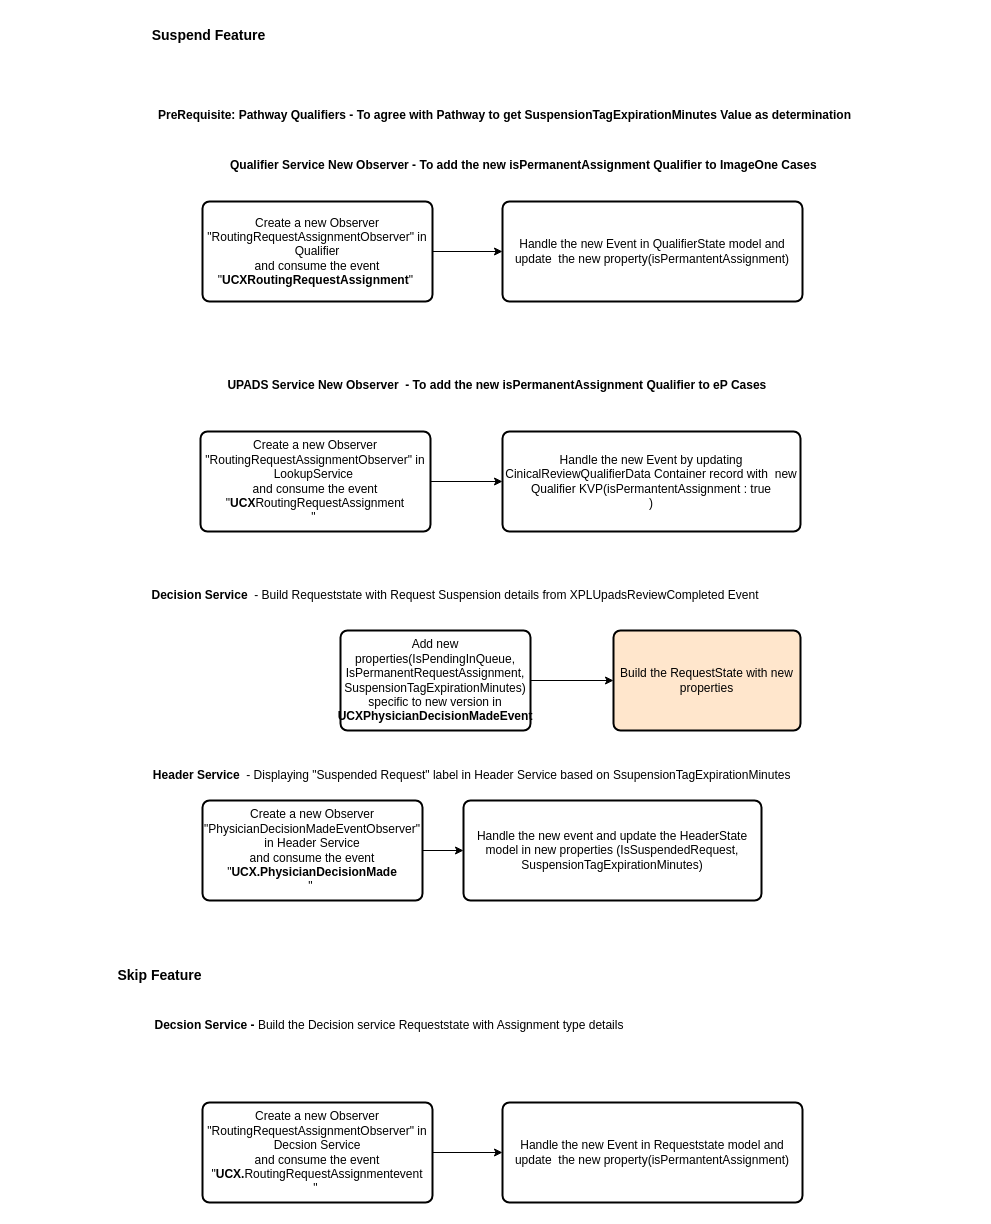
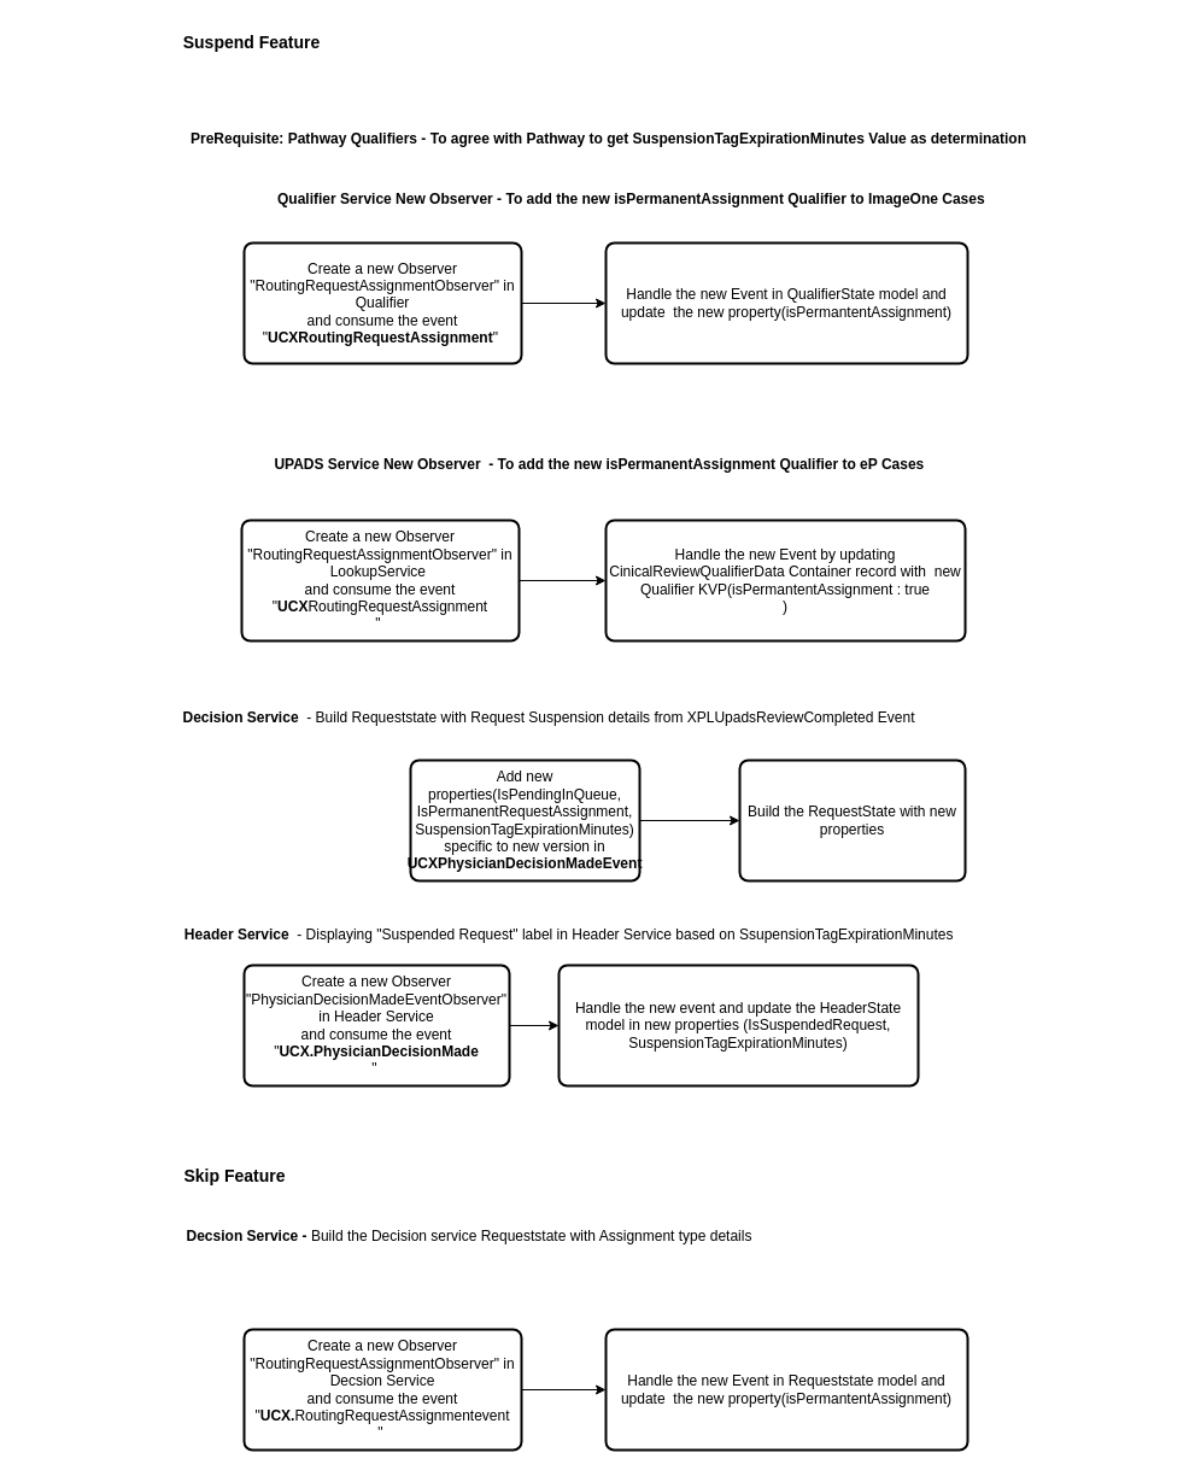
- <mxCell id="15" value="Build the RequestState with new properties" style="rounded=1;whiteSpace=wrap;html=1;absoluteArcSize=1;arcSize=14;strokeWidth=2;fillColor=#ffe6cc;" vertex="1" parent="1"><mxGeometry x="613" y="630" width="187" height="100" as="geometry" /></mxCell>
+ <mxCell id="15" value="Build the RequestState with new properties" style="rounded=1;whiteSpace=wrap;html=1;absoluteArcSize=1;arcSize=14;strokeWidth=2;" vertex="1" parent="1"><mxGeometry x="613" y="630" width="187" height="100" as="geometry" /></mxCell>
- <mxCell id="25" value="&lt;b&gt;&lt;font style=&quot;font-size: 14px;&quot;&gt;Skip Feature&lt;/font&gt;&lt;/b&gt;" style="text;html=1;strokeColor=none;fillColor=none;align=center;verticalAlign=middle;whiteSpace=wrap;rounded=0;" vertex="1" parent="1"><mxGeometry x="98" y="960" width="123" height="30" as="geometry" /></mxCell>
+ <mxCell id="25" value="&lt;b&gt;&lt;font style=&quot;font-size: 14px;&quot;&gt;Skip Feature&lt;/font&gt;&lt;/b&gt;" style="text;html=1;strokeColor=none;fillColor=none;align=center;verticalAlign=middle;whiteSpace=wrap;rounded=0;" vertex="1" parent="1"><mxGeometry x="133" y="960" width="123" height="30" as="geometry" /></mxCell>
